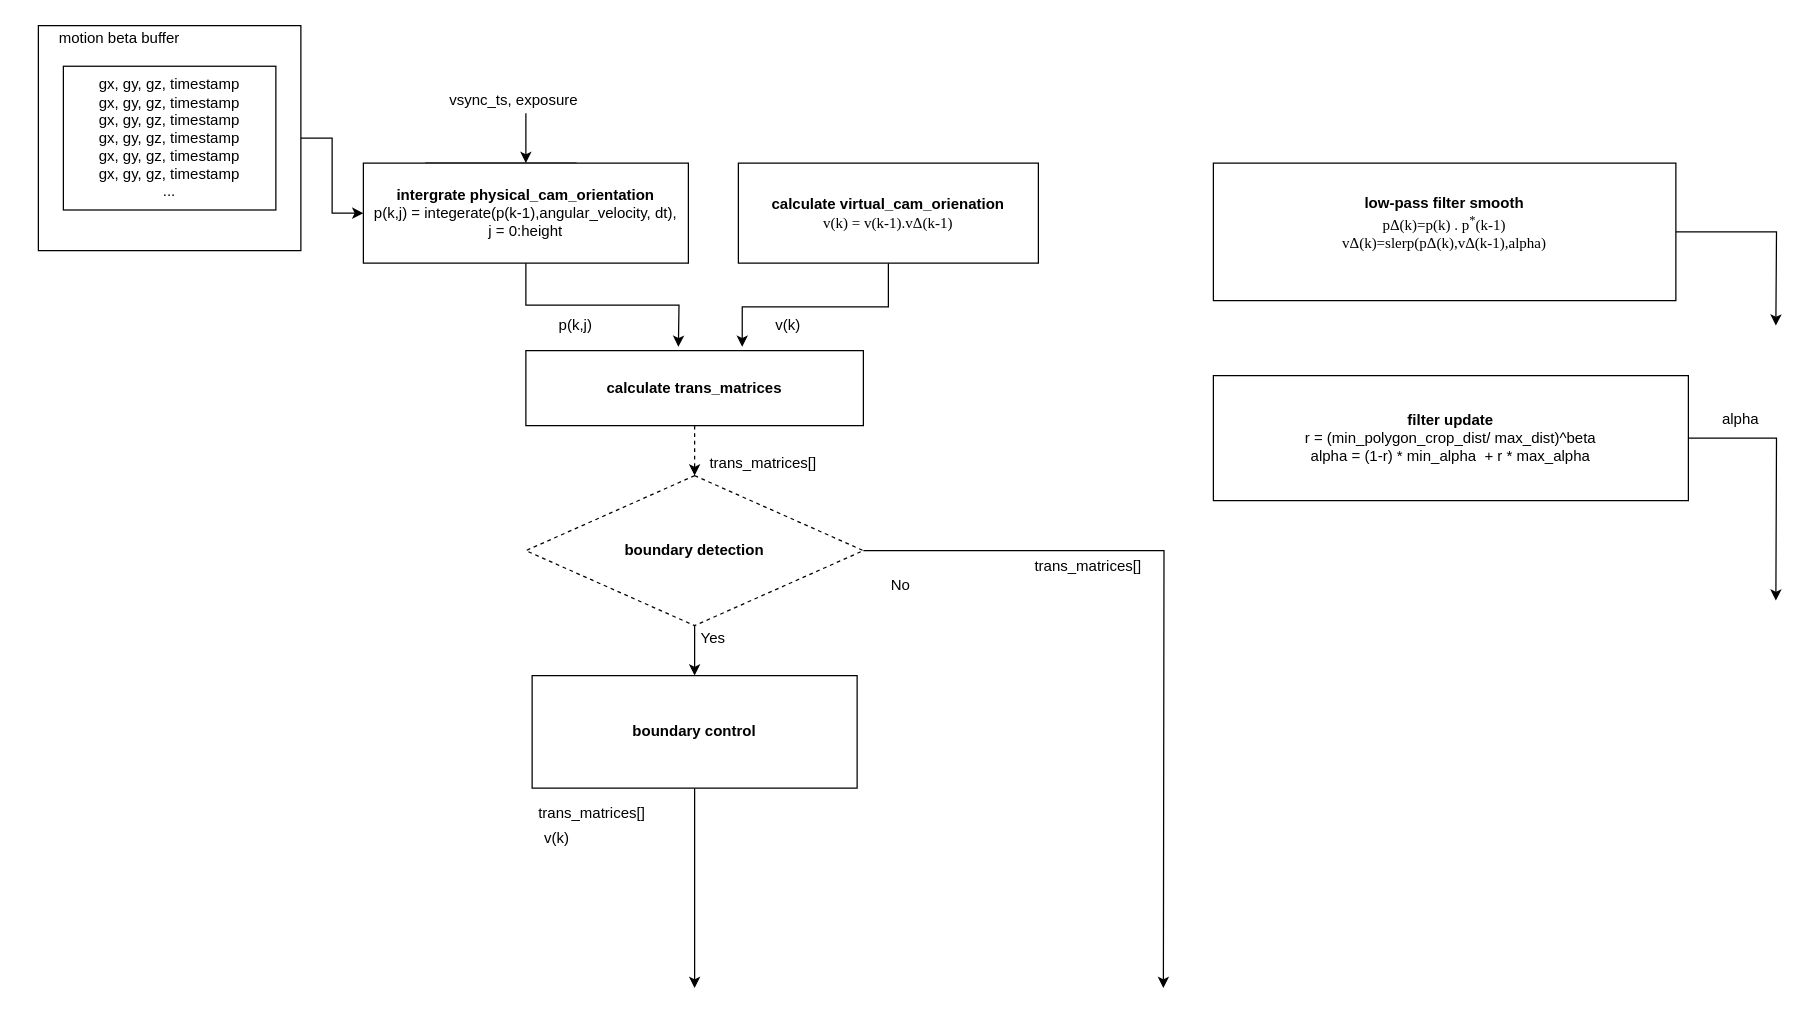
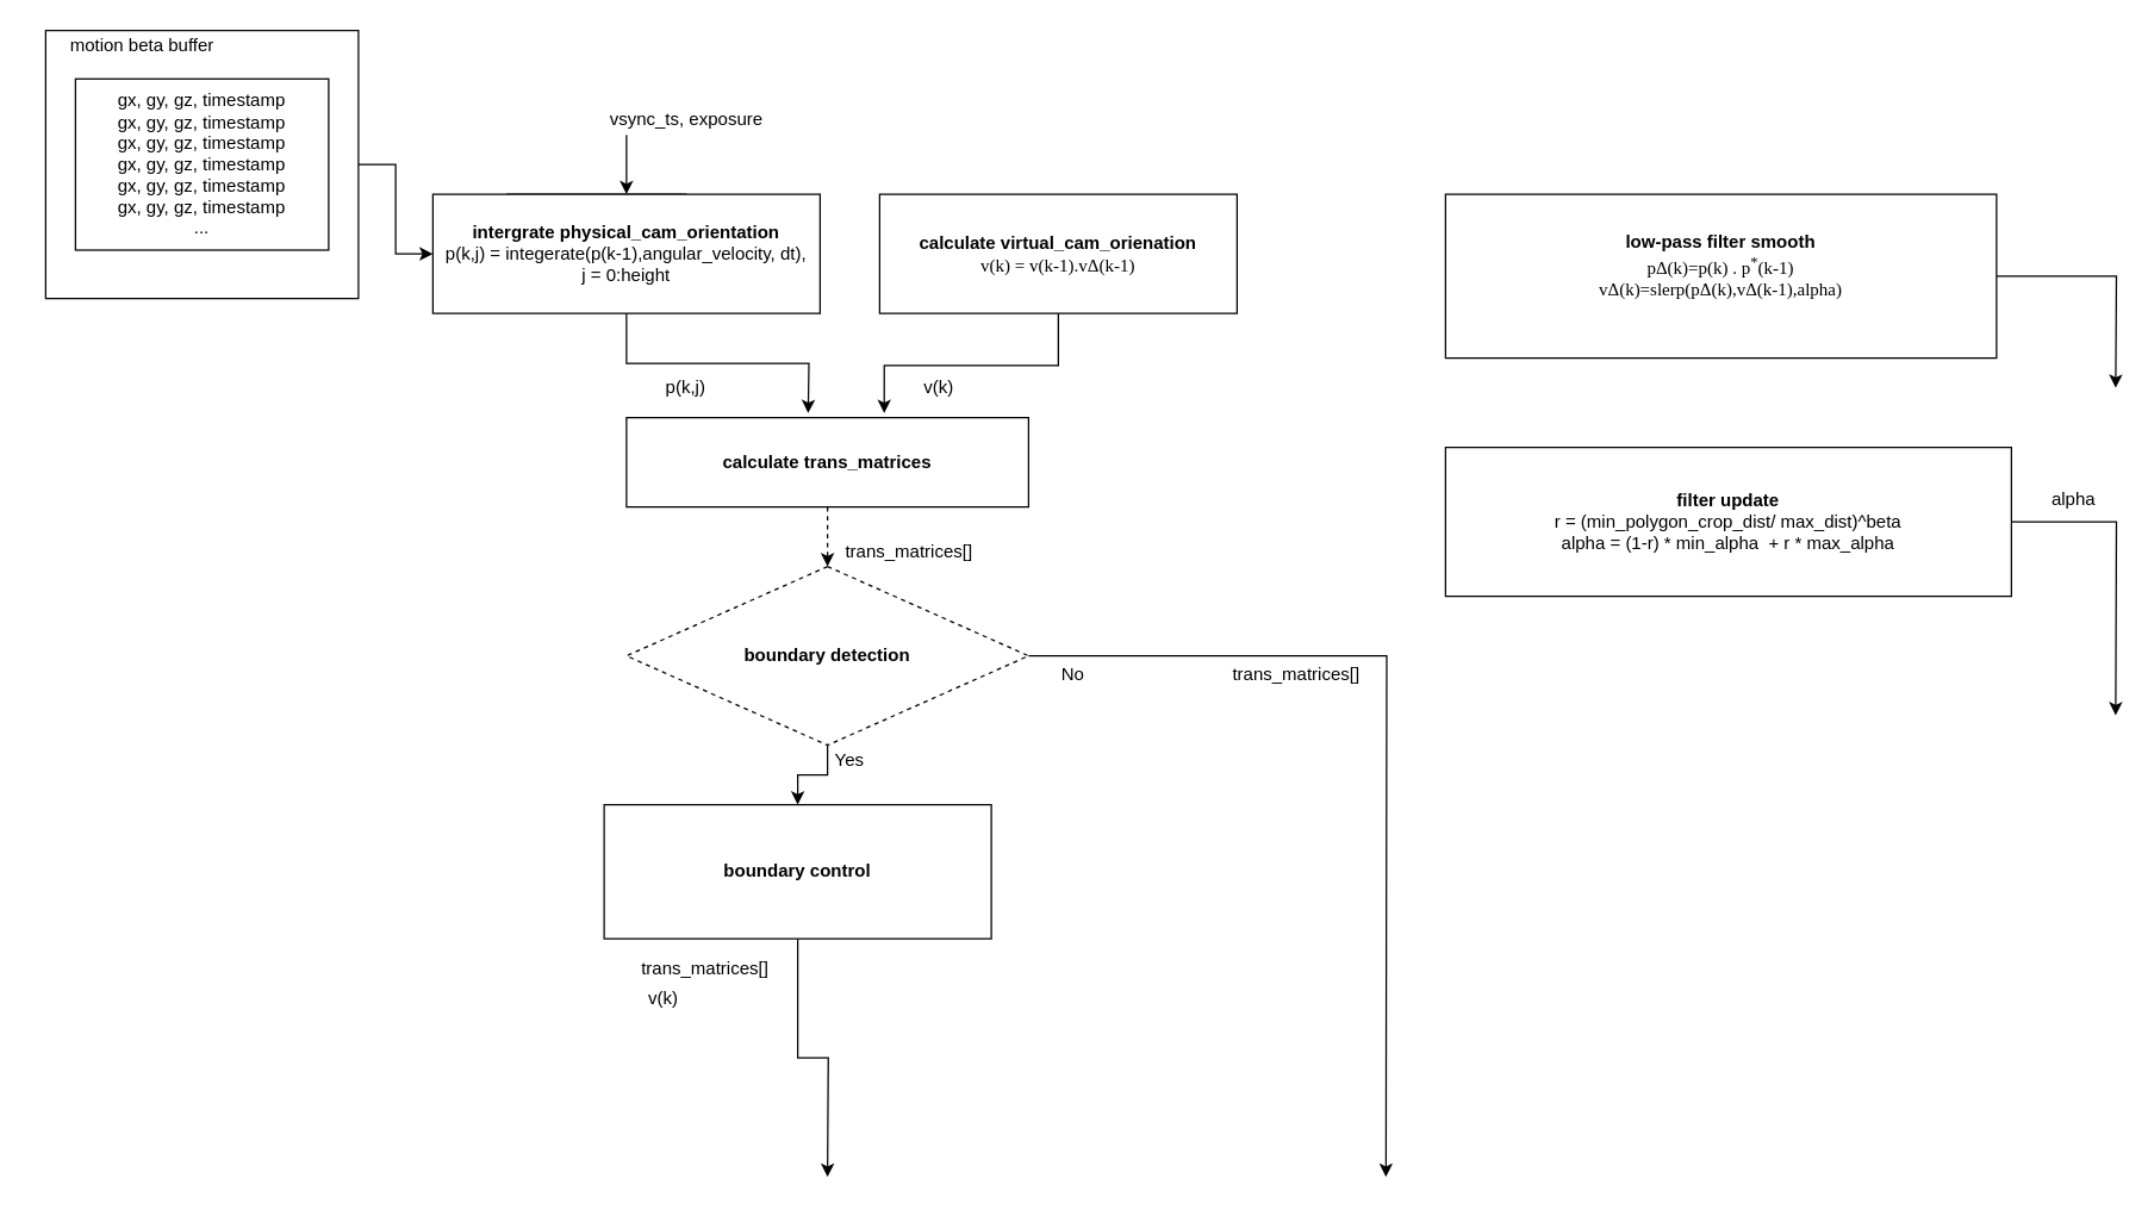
- <mxCell id="4" value="vsync_ts, exposure" style="text;html=1;strokeColor=none;fillColor=none;align=center;verticalAlign=middle;whiteSpace=wrap;rounded=0;" parent="1" vertex="1"><mxGeometry x="327.5" y="70" width="165" height="20" as="geometry" /></mxCell>
+ <mxCell id="4" value="vsync_ts, exposure" style="text;html=1;strokeColor=none;fillColor=none;align=center;verticalAlign=middle;whiteSpace=wrap;rounded=0;" parent="1" vertex="1"><mxGeometry x="377.5" y="70" width="165" height="20" as="geometry" /></mxCell>
- <mxCell id="32" value="No" style="text;html=1;strokeColor=none;fillColor=none;align=center;verticalAlign=middle;whiteSpace=wrap;rounded=0;" vertex="1" parent="1"><mxGeometry x="700" y="458" width="40" height="20" as="geometry" /></mxCell>
+ <mxCell id="32" value="No" style="text;html=1;strokeColor=none;fillColor=none;align=center;verticalAlign=middle;whiteSpace=wrap;rounded=0;" vertex="1" parent="1"><mxGeometry x="700" y="443" width="40" height="20" as="geometry" /></mxCell>
- <mxCell id="23" value="&lt;b&gt;boundary control&lt;/b&gt;" style="rounded=0;whiteSpace=wrap;html=1;" parent="1" vertex="1"><mxGeometry x="425" y="540" width="260" height="90" as="geometry" /></mxCell>
+ <mxCell id="23" value="&lt;b&gt;boundary control&lt;/b&gt;" style="rounded=0;whiteSpace=wrap;html=1;" parent="1" vertex="1"><mxGeometry x="405" y="540" width="260" height="90" as="geometry" /></mxCell>
